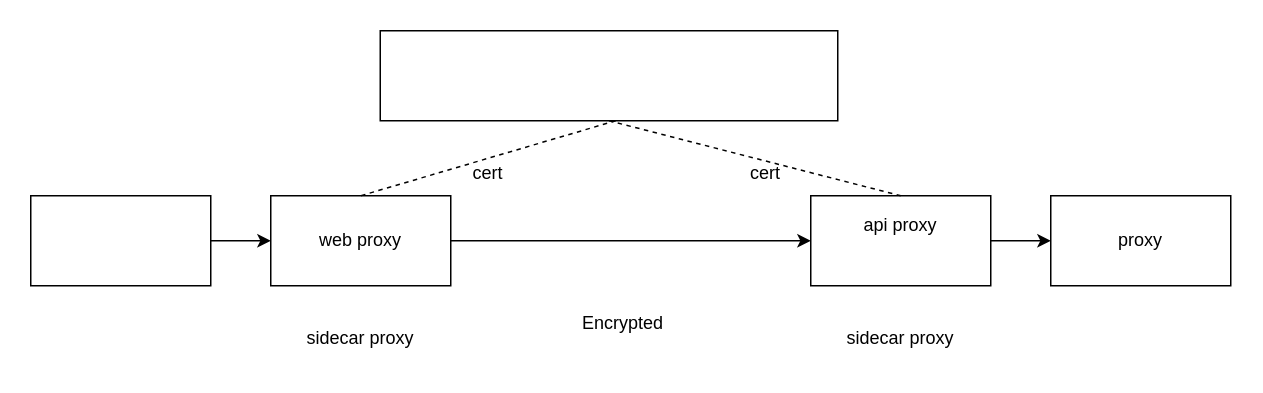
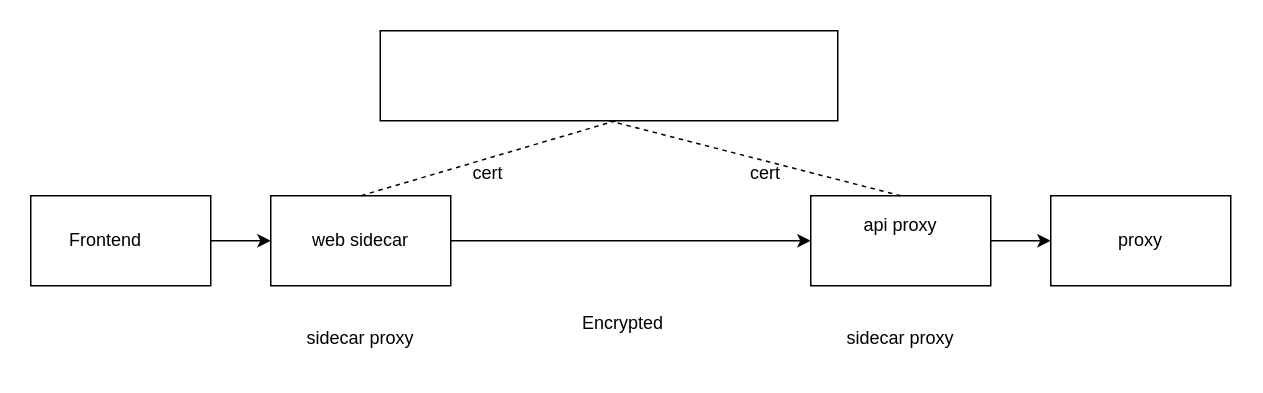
+ <mxCell id="7" value="&lt;div&gt;Frontend&lt;/div&gt;" style="text;html=1;strokeColor=none;fillColor=none;align=center;verticalAlign=middle;whiteSpace=wrap;rounded=0;" parent="1" vertex="1"><mxGeometry x="40" y="145" width="60" height="30" as="geometry" /></mxCell>
- <mxCell id="8" value="&lt;div&gt;web proxy&lt;/div&gt;" style="text;html=1;strokeColor=none;fillColor=none;align=center;verticalAlign=middle;whiteSpace=wrap;rounded=0;" parent="1" vertex="1"><mxGeometry x="195" y="145" width="90" height="30" as="geometry" /></mxCell>
+ <mxCell id="8" value="&lt;div&gt;web sidecar&lt;/div&gt;" style="text;html=1;strokeColor=none;fillColor=none;align=center;verticalAlign=middle;whiteSpace=wrap;rounded=0;" parent="1" vertex="1"><mxGeometry x="195" y="145" width="90" height="30" as="geometry" /></mxCell>
